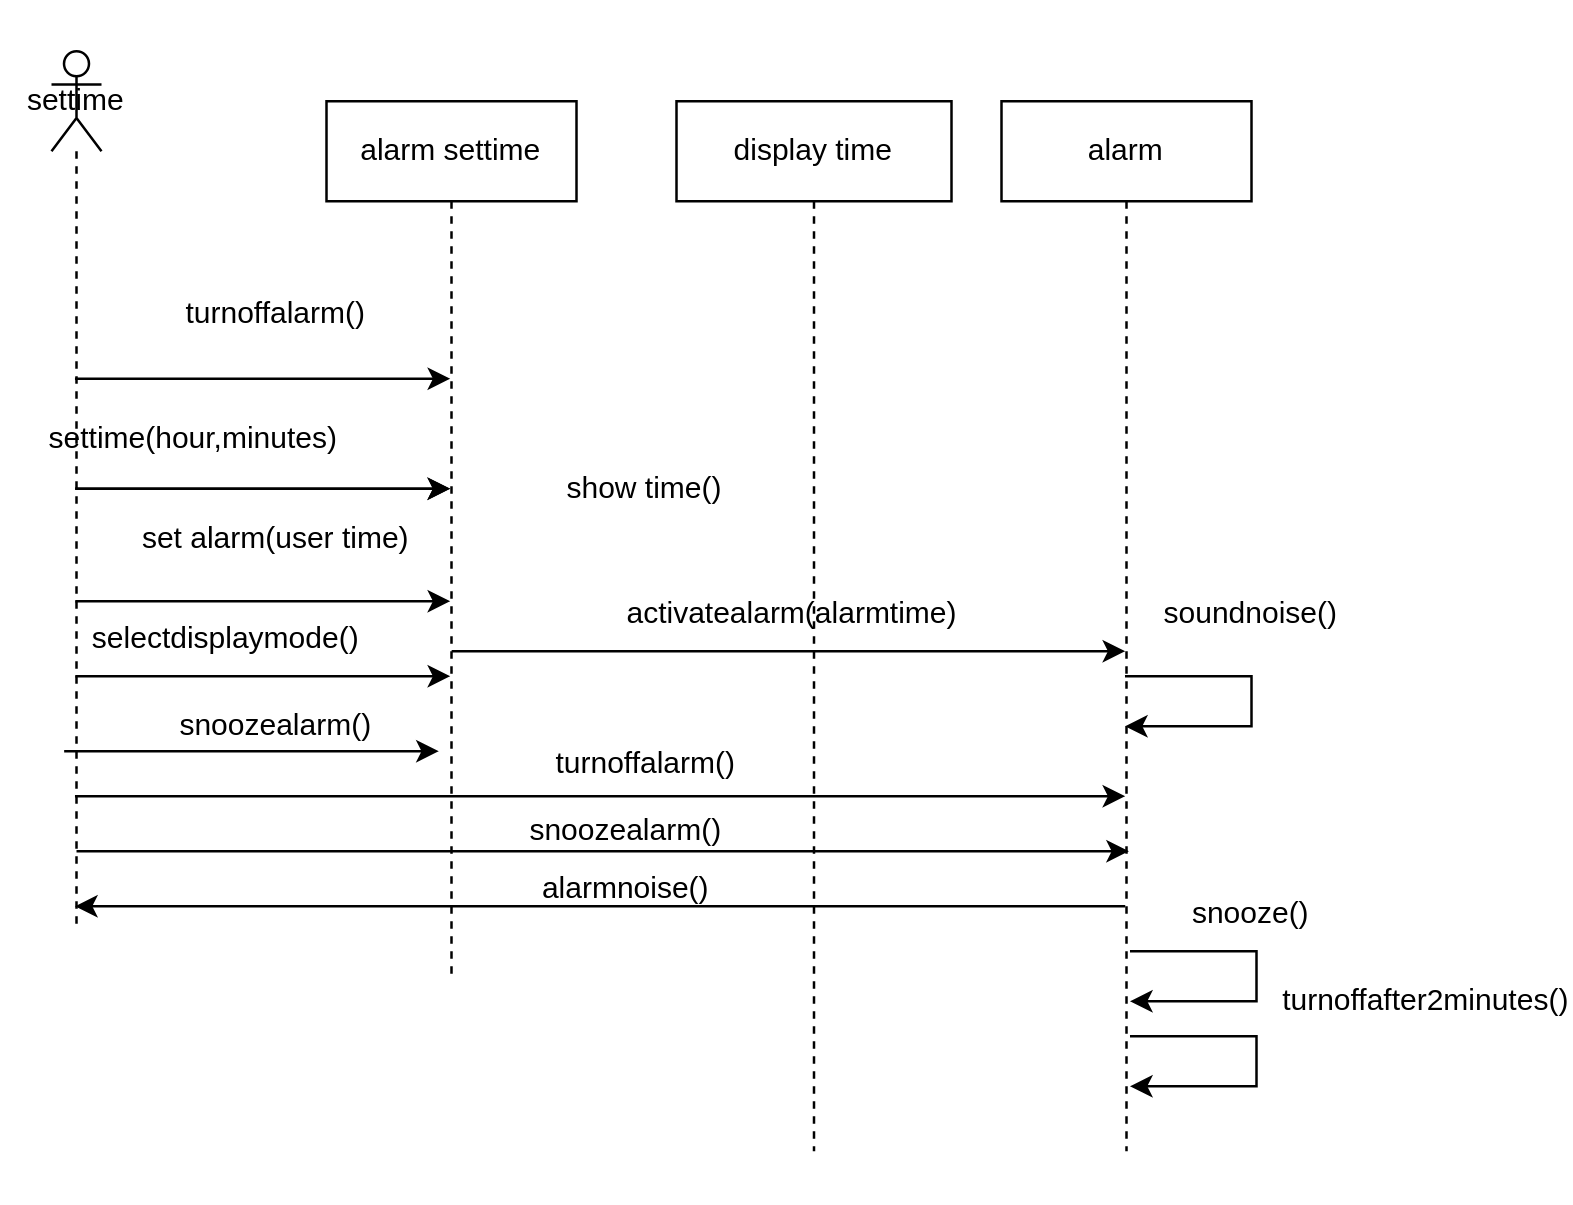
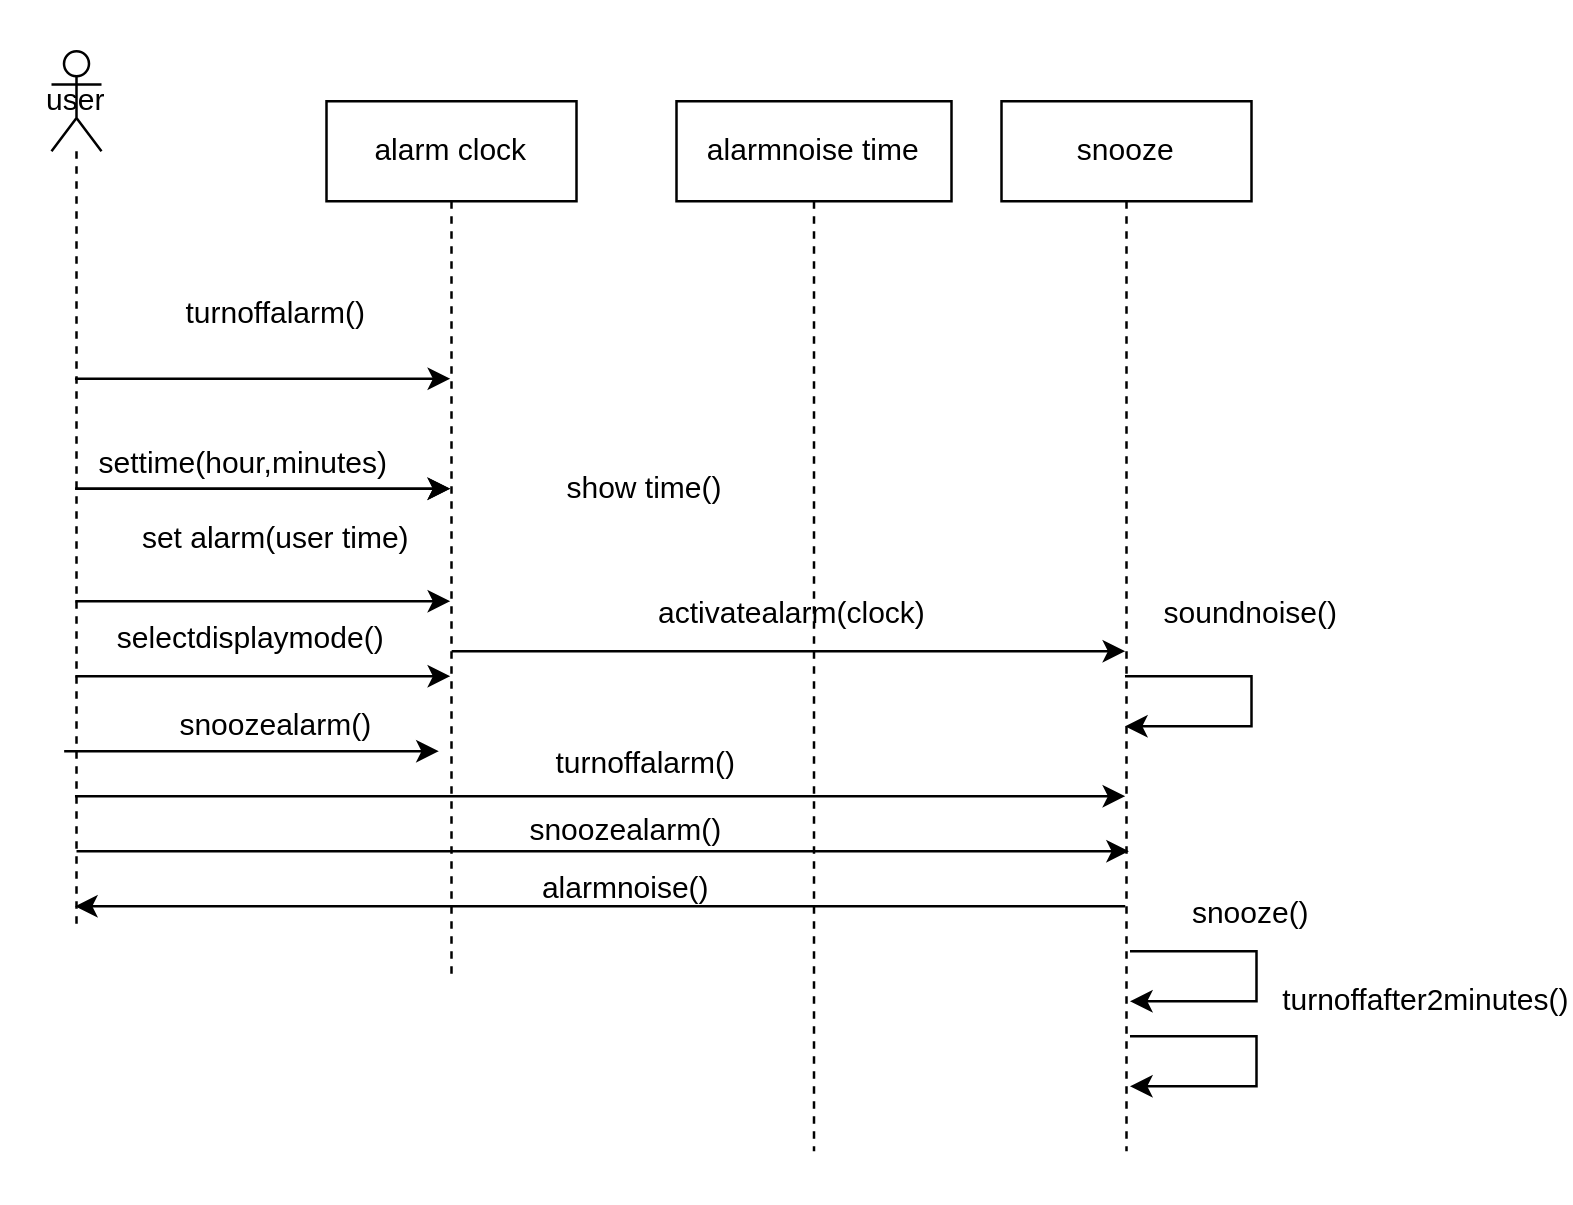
- <mxCell id="5" value="settime" style="shape=umlLifeline;perimeter=lifelinePerimeter;whiteSpace=wrap;html=1;container=1;dropTarget=0;collapsible=0;recursiveResize=0;outlineConnect=0;portConstraint=eastwest;newEdgeStyle={&quot;edgeStyle&quot;:&quot;elbowEdgeStyle&quot;,&quot;elbow&quot;:&quot;vertical&quot;,&quot;curved&quot;:0,&quot;rounded&quot;:0};participant=umlActor;" vertex="1" parent="1"><mxGeometry x="20" y="20" width="20" height="350" as="geometry" /></mxCell>
+ <mxCell id="5" value="user" style="shape=umlLifeline;perimeter=lifelinePerimeter;whiteSpace=wrap;html=1;container=1;dropTarget=0;collapsible=0;recursiveResize=0;outlineConnect=0;portConstraint=eastwest;newEdgeStyle={&quot;edgeStyle&quot;:&quot;elbowEdgeStyle&quot;,&quot;elbow&quot;:&quot;vertical&quot;,&quot;curved&quot;:0,&quot;rounded&quot;:0};participant=umlActor;" vertex="1" parent="1"><mxGeometry x="20" y="20" width="20" height="350" as="geometry" /></mxCell>
- <mxCell id="2" value="alarm settime" style="shape=umlLifeline;perimeter=lifelinePerimeter;whiteSpace=wrap;html=1;container=1;dropTarget=0;collapsible=0;recursiveResize=0;outlineConnect=0;portConstraint=eastwest;newEdgeStyle={&quot;edgeStyle&quot;:&quot;elbowEdgeStyle&quot;,&quot;elbow&quot;:&quot;vertical&quot;,&quot;curved&quot;:0,&quot;rounded&quot;:0};" vertex="1" parent="1"><mxGeometry x="130" y="40" width="100" height="350" as="geometry" /></mxCell>
+ <mxCell id="2" value="alarm clock" style="shape=umlLifeline;perimeter=lifelinePerimeter;whiteSpace=wrap;html=1;container=1;dropTarget=0;collapsible=0;recursiveResize=0;outlineConnect=0;portConstraint=eastwest;newEdgeStyle={&quot;edgeStyle&quot;:&quot;elbowEdgeStyle&quot;,&quot;elbow&quot;:&quot;vertical&quot;,&quot;curved&quot;:0,&quot;rounded&quot;:0};" vertex="1" parent="1"><mxGeometry x="130" y="40" width="100" height="350" as="geometry" /></mxCell>
- <mxCell id="3" value="display time" style="shape=umlLifeline;perimeter=lifelinePerimeter;whiteSpace=wrap;html=1;container=1;dropTarget=0;collapsible=0;recursiveResize=0;outlineConnect=0;portConstraint=eastwest;newEdgeStyle={&quot;edgeStyle&quot;:&quot;elbowEdgeStyle&quot;,&quot;elbow&quot;:&quot;vertical&quot;,&quot;curved&quot;:0,&quot;rounded&quot;:0};" vertex="1" parent="1"><mxGeometry x="270" y="40" width="110" height="420" as="geometry" /></mxCell>
+ <mxCell id="3" value="alarmnoise time" style="shape=umlLifeline;perimeter=lifelinePerimeter;whiteSpace=wrap;html=1;container=1;dropTarget=0;collapsible=0;recursiveResize=0;outlineConnect=0;portConstraint=eastwest;newEdgeStyle={&quot;edgeStyle&quot;:&quot;elbowEdgeStyle&quot;,&quot;elbow&quot;:&quot;vertical&quot;,&quot;curved&quot;:0,&quot;rounded&quot;:0};" vertex="1" parent="1"><mxGeometry x="270" y="40" width="110" height="420" as="geometry" /></mxCell>
- <mxCell id="4" value="alarm" style="shape=umlLifeline;perimeter=lifelinePerimeter;whiteSpace=wrap;html=1;container=1;dropTarget=0;collapsible=0;recursiveResize=0;outlineConnect=0;portConstraint=eastwest;newEdgeStyle={&quot;edgeStyle&quot;:&quot;elbowEdgeStyle&quot;,&quot;elbow&quot;:&quot;vertical&quot;,&quot;curved&quot;:0,&quot;rounded&quot;:0};" vertex="1" parent="1"><mxGeometry x="400" y="40" width="100" height="420" as="geometry" /></mxCell>
+ <mxCell id="4" value="snooze" style="shape=umlLifeline;perimeter=lifelinePerimeter;whiteSpace=wrap;html=1;container=1;dropTarget=0;collapsible=0;recursiveResize=0;outlineConnect=0;portConstraint=eastwest;newEdgeStyle={&quot;edgeStyle&quot;:&quot;elbowEdgeStyle&quot;,&quot;elbow&quot;:&quot;vertical&quot;,&quot;curved&quot;:0,&quot;rounded&quot;:0};" vertex="1" parent="1"><mxGeometry x="400" y="40" width="100" height="420" as="geometry" /></mxCell>
- <mxCell id="7" value="settime(hour,minutes)" style="text;html=1;strokeColor=none;fillColor=none;align=center;verticalAlign=middle;whiteSpace=wrap;rounded=0;" vertex="1" parent="1"><mxGeometry x="47" y="160" width="60" height="30" as="geometry" /></mxCell>
+ <mxCell id="7" value="settime(hour,minutes)" style="text;html=1;strokeColor=none;fillColor=none;align=center;verticalAlign=middle;whiteSpace=wrap;rounded=0;" vertex="1" parent="1"><mxGeometry x="67" y="170" width="60" height="30" as="geometry" /></mxCell>
- <mxCell id="12" value="activatealarm(alarmtime)" style="text;html=1;strokeColor=none;fillColor=none;align=center;verticalAlign=middle;whiteSpace=wrap;rounded=0;" vertex="1" parent="1"><mxGeometry x="210" y="230" width="212.5" height="30" as="geometry" /></mxCell>
+ <mxCell id="12" value="activatealarm(clock)" style="text;html=1;strokeColor=none;fillColor=none;align=center;verticalAlign=middle;whiteSpace=wrap;rounded=0;" vertex="1" parent="1"><mxGeometry x="210" y="230" width="212.5" height="30" as="geometry" /></mxCell>
- <mxCell id="15" value="selectdisplaymode()" style="text;html=1;strokeColor=none;fillColor=none;align=center;verticalAlign=middle;whiteSpace=wrap;rounded=0;" vertex="1" parent="1"><mxGeometry x="60" y="240" width="60" height="30" as="geometry" /></mxCell>
+ <mxCell id="15" value="selectdisplaymode()" style="text;html=1;strokeColor=none;fillColor=none;align=center;verticalAlign=middle;whiteSpace=wrap;rounded=0;" vertex="1" parent="1"><mxGeometry x="70" y="240" width="60" height="30" as="geometry" /></mxCell>
